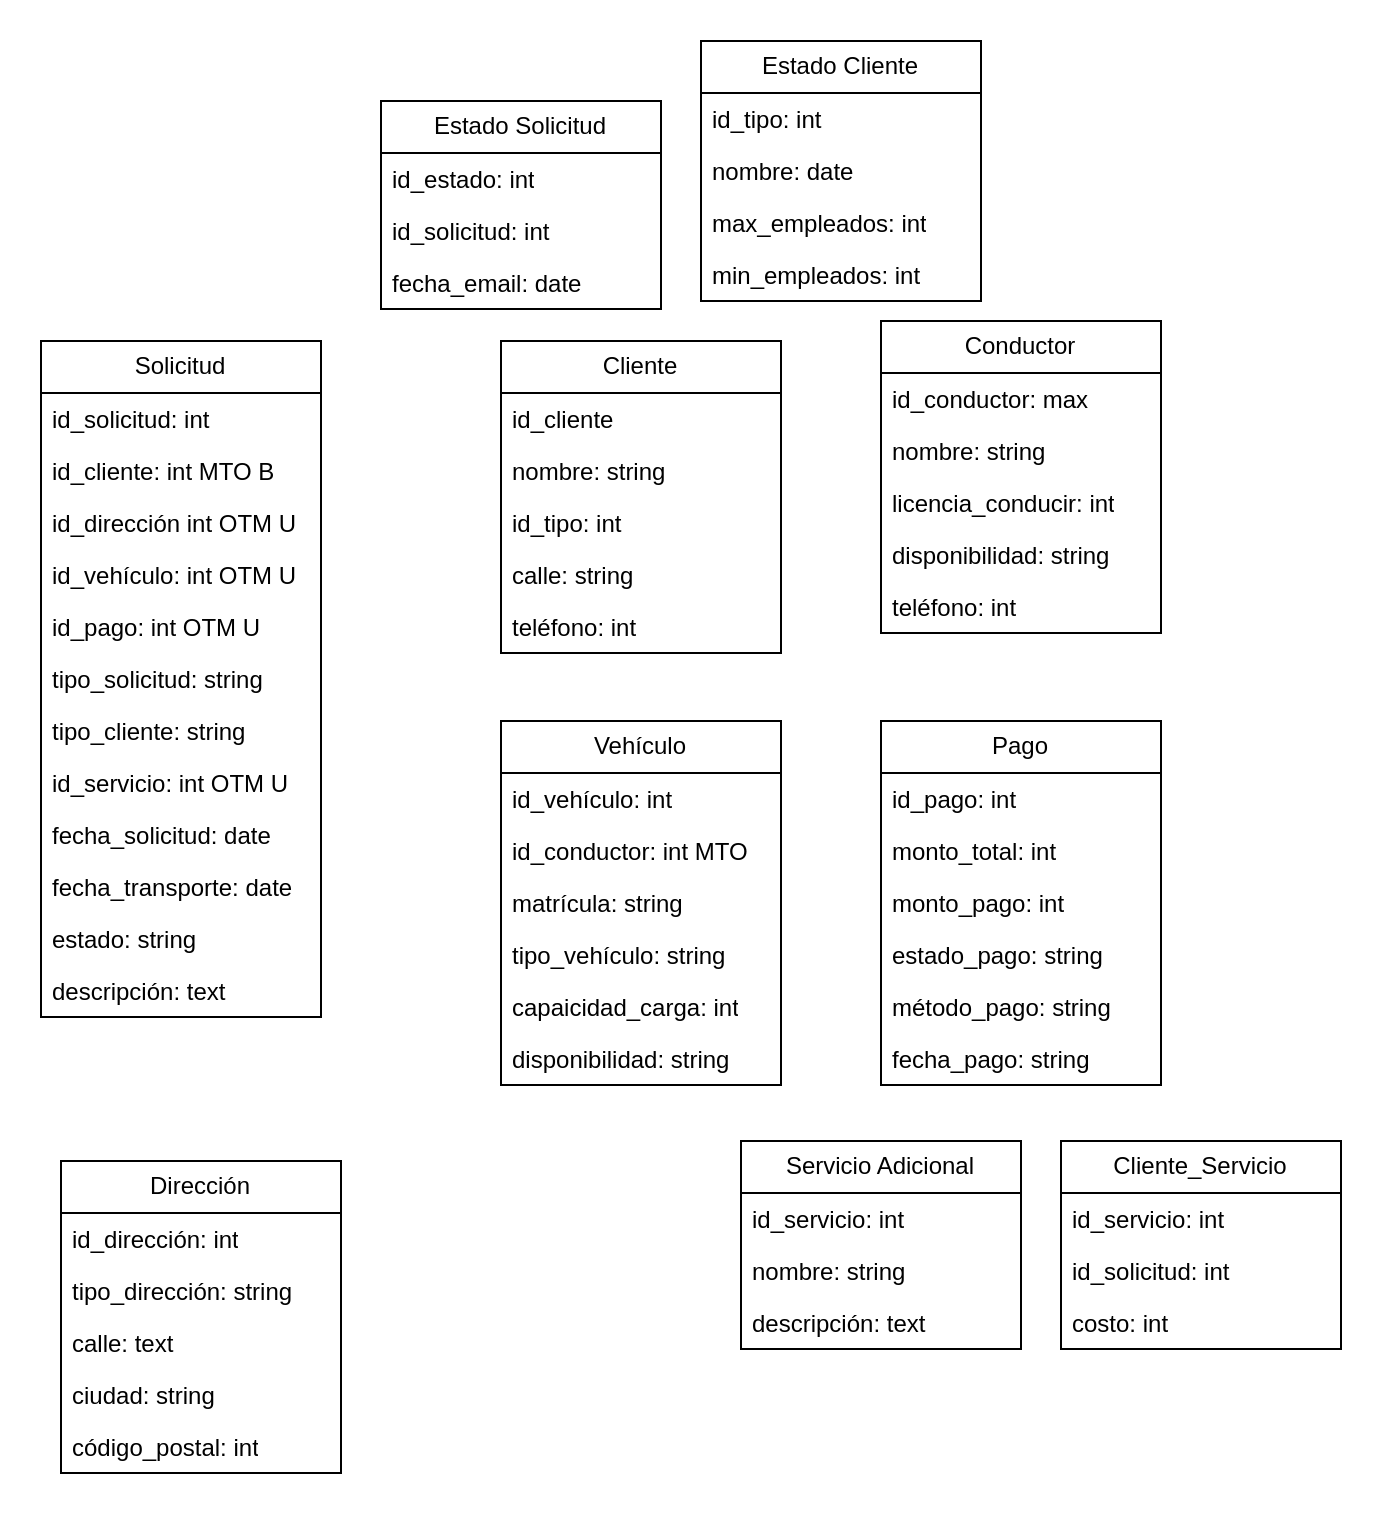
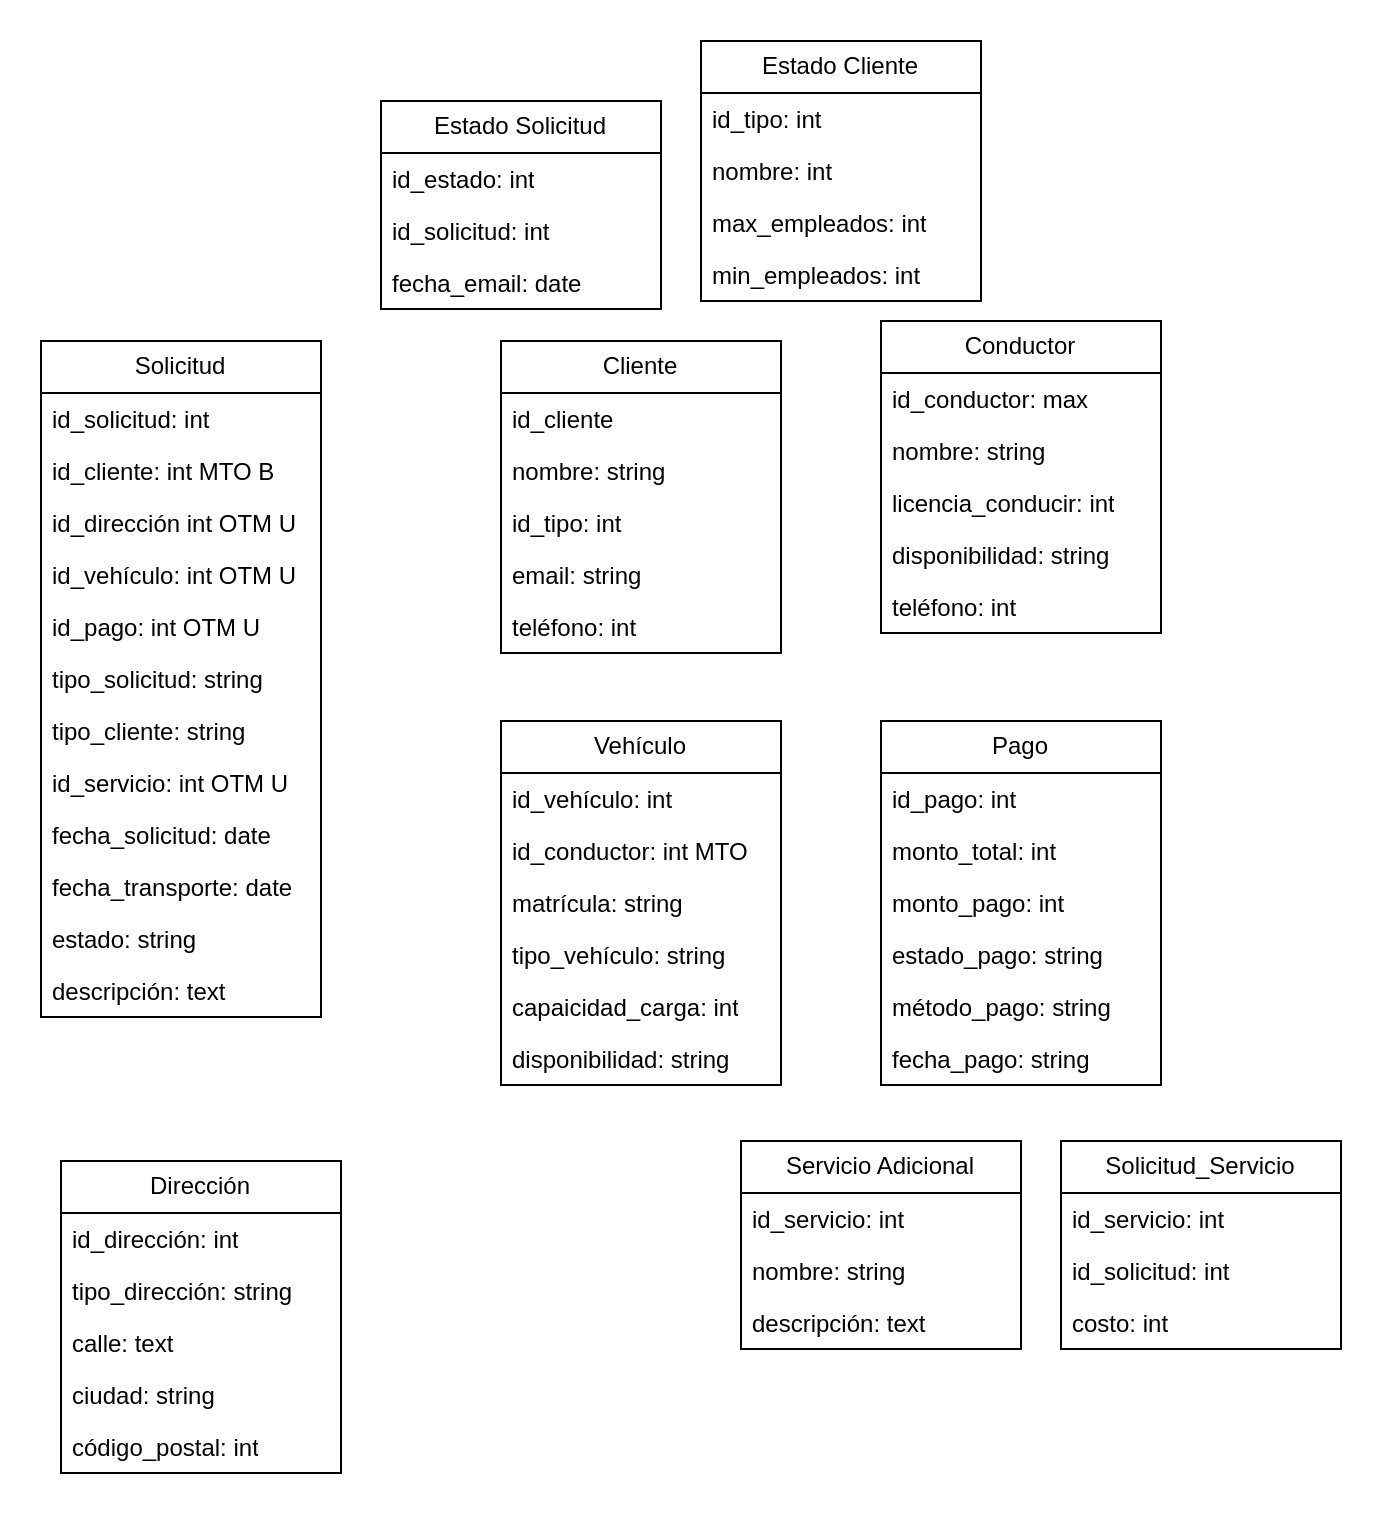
- <mxCell id="61" value="nombre: date" style="text;strokeColor=none;fillColor=none;align=left;verticalAlign=top;spacingLeft=4;spacingRight=4;overflow=hidden;rotatable=0;points=[[0,0.5],[1,0.5]];portConstraint=eastwest;whiteSpace=wrap;html=1;" vertex="1" parent="59"><mxGeometry y="52" width="140" height="26" as="geometry" /></mxCell>
+ <mxCell id="61" value="nombre: int" style="text;strokeColor=none;fillColor=none;align=left;verticalAlign=top;spacingLeft=4;spacingRight=4;overflow=hidden;rotatable=0;points=[[0,0.5],[1,0.5]];portConstraint=eastwest;whiteSpace=wrap;html=1;" vertex="1" parent="59"><mxGeometry y="52" width="140" height="26" as="geometry" /></mxCell>
- <mxCell id="19" value="calle: string" style="text;strokeColor=none;fillColor=none;align=left;verticalAlign=top;spacingLeft=4;spacingRight=4;overflow=hidden;rotatable=0;points=[[0,0.5],[1,0.5]];portConstraint=eastwest;whiteSpace=wrap;html=1;" vertex="1" parent="15"><mxGeometry y="104" width="140" height="26" as="geometry" /></mxCell>
+ <mxCell id="19" value="email: string" style="text;strokeColor=none;fillColor=none;align=left;verticalAlign=top;spacingLeft=4;spacingRight=4;overflow=hidden;rotatable=0;points=[[0,0.5],[1,0.5]];portConstraint=eastwest;whiteSpace=wrap;html=1;" vertex="1" parent="15"><mxGeometry y="104" width="140" height="26" as="geometry" /></mxCell>
- <mxCell id="51" value="Cliente_Servicio" style="swimlane;fontStyle=0;childLayout=stackLayout;horizontal=1;startSize=26;fillColor=none;horizontalStack=0;resizeParent=1;resizeParentMax=0;resizeLast=0;collapsible=1;marginBottom=0;whiteSpace=wrap;html=1;" vertex="1" parent="1"><mxGeometry x="530" y="570" width="140" height="104" as="geometry" /></mxCell>
+ <mxCell id="51" value="Solicitud_Servicio" style="swimlane;fontStyle=0;childLayout=stackLayout;horizontal=1;startSize=26;fillColor=none;horizontalStack=0;resizeParent=1;resizeParentMax=0;resizeLast=0;collapsible=1;marginBottom=0;whiteSpace=wrap;html=1;" vertex="1" parent="1"><mxGeometry x="530" y="570" width="140" height="104" as="geometry" /></mxCell>
